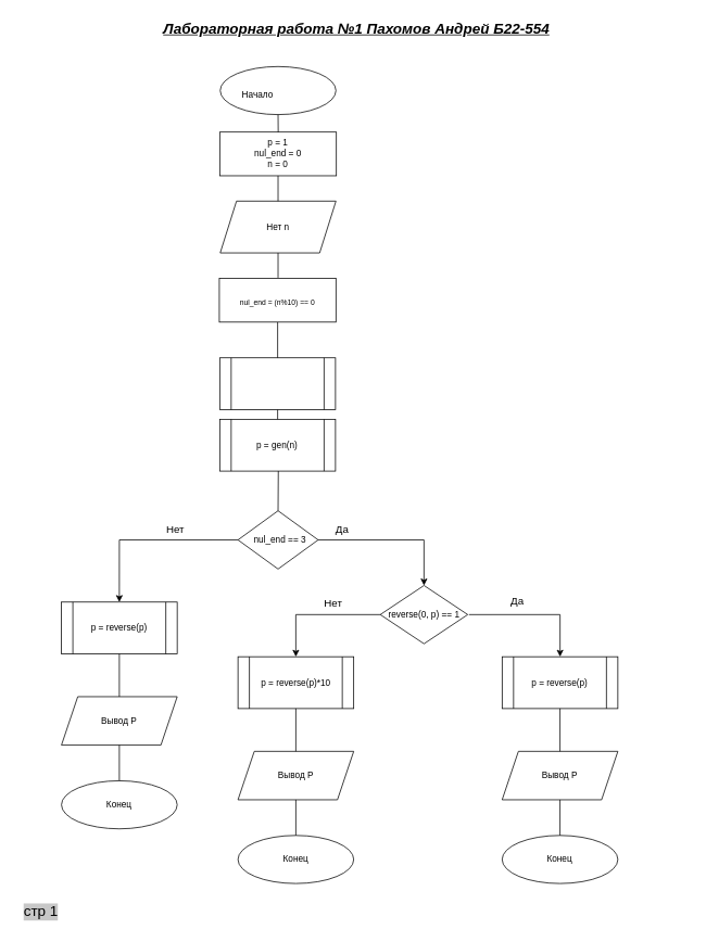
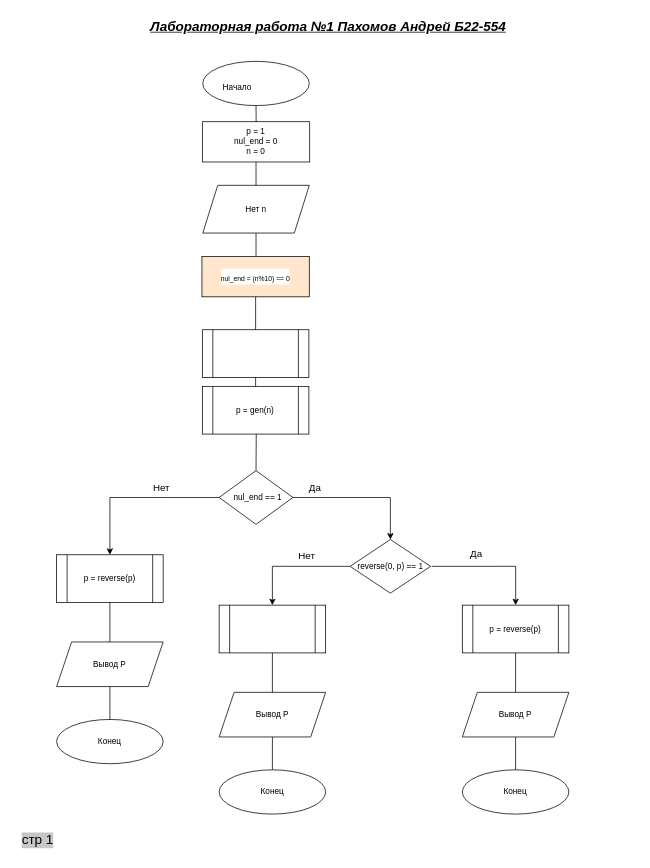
- <mxCell id="55" value="&lt;font style=&quot;font-size: 9px;&quot;&gt;&lt;font style=&quot;font-size: 9px;&quot;&gt;nul_end = (n%10) == 0&lt;/font&gt;&lt;br style=&quot;font-size: 11px;&quot;&gt;&lt;/font&gt;" style="rounded=0;whiteSpace=wrap;html=1;labelBackgroundColor=default;fontSize=18;fontColor=default;" parent="1" vertex="1"><mxGeometry x="268.851" y="341.306" width="143.208" height="53.703" as="geometry" /></mxCell>
+ <mxCell id="55" value="&lt;font style=&quot;font-size: 9px;&quot;&gt;&lt;font style=&quot;font-size: 9px;&quot;&gt;nul_end = (n%10) == 0&lt;/font&gt;&lt;br style=&quot;font-size: 11px;&quot;&gt;&lt;/font&gt;" style="rounded=0;whiteSpace=wrap;html=1;labelBackgroundColor=default;fontSize=18;fontColor=default;fillColor=#ffe6cc;" parent="1" vertex="1"><mxGeometry x="268.851" y="341.306" width="143.208" height="53.703" as="geometry" /></mxCell>
- <mxCell id="33" value="nul_end == 3" style="text;html=1;strokeColor=none;fillColor=none;align=center;verticalAlign=middle;whiteSpace=wrap;rounded=0;fontSize=11;" parent="1" vertex="1"><mxGeometry x="297.464" y="639.506" width="92.757" height="46.379" as="geometry" /></mxCell>
+ <mxCell id="33" value="nul_end == 1" style="text;html=1;strokeColor=none;fillColor=none;align=center;verticalAlign=middle;whiteSpace=wrap;rounded=0;fontSize=11;" parent="1" vertex="1"><mxGeometry x="297.464" y="639.506" width="92.757" height="46.379" as="geometry" /></mxCell>
- <mxCell id="47" value="&lt;div style=&quot;font-size: 11px;&quot;&gt;p = reverse(p)*10&lt;/div&gt;" style="text;html=1;strokeColor=none;fillColor=none;align=center;verticalAlign=middle;whiteSpace=wrap;rounded=0;fontSize=11;" parent="1" vertex="1"><mxGeometry x="291.771" y="818.753" width="142.123" height="38.761" as="geometry" /></mxCell>
